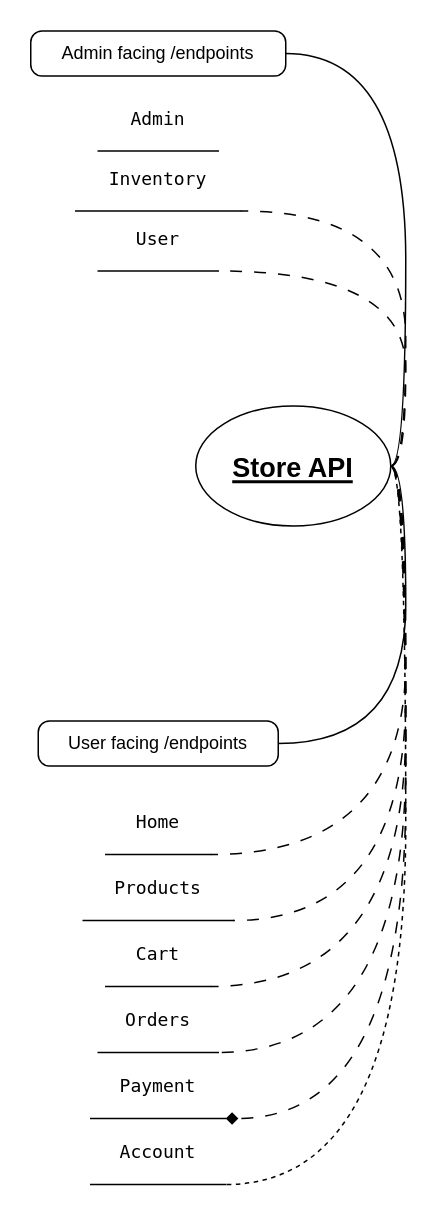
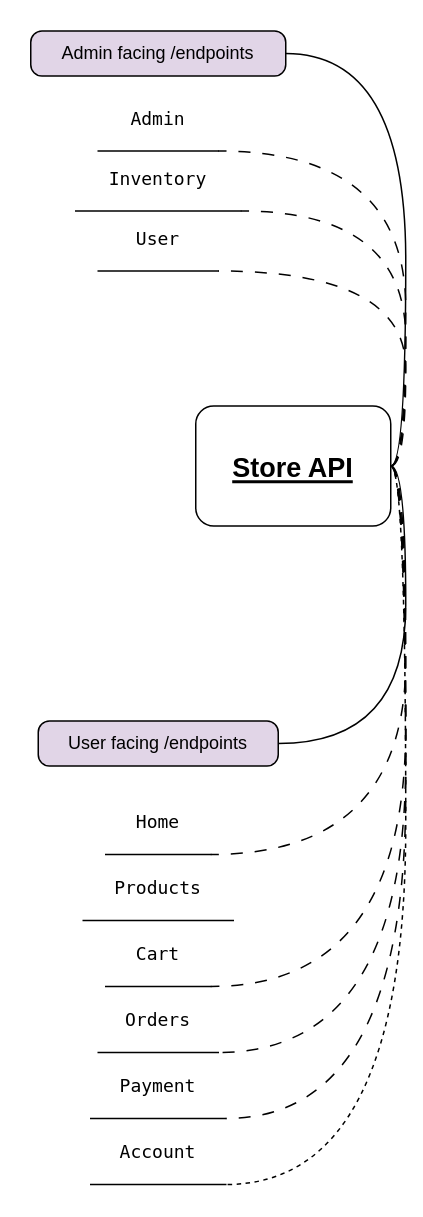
- <mxCell id="23" value="Admin facing /endpoints" style="whiteSpace=wrap;html=1;rounded=1;arcSize=25;align=center;verticalAlign=middle;strokeWidth=1;autosize=1;spacing=4;treeFolding=1;treeMoving=1;newEdgeStyle={&quot;edgeStyle&quot;:&quot;entityRelationEdgeStyle&quot;,&quot;startArrow&quot;:&quot;none&quot;,&quot;endArrow&quot;:&quot;none&quot;,&quot;segment&quot;:10,&quot;curved&quot;:1,&quot;sourcePerimeterSpacing&quot;:0,&quot;targetPerimeterSpacing&quot;:0};snapToPoint=1;fixDash=0;metaEdit=0;comic=0;enumerate=0;" vertex="1" parent="22"><mxGeometry x="-30" width="170" height="30" as="geometry" /></mxCell>
+ <mxCell id="23" value="Admin facing /endpoints" style="whiteSpace=wrap;html=1;rounded=1;arcSize=25;align=center;verticalAlign=middle;strokeWidth=1;autosize=1;spacing=4;treeFolding=1;treeMoving=1;newEdgeStyle={&quot;edgeStyle&quot;:&quot;entityRelationEdgeStyle&quot;,&quot;startArrow&quot;:&quot;none&quot;,&quot;endArrow&quot;:&quot;none&quot;,&quot;segment&quot;:10,&quot;curved&quot;:1,&quot;sourcePerimeterSpacing&quot;:0,&quot;targetPerimeterSpacing&quot;:0};snapToPoint=1;fixDash=0;metaEdit=0;comic=0;enumerate=0;fillColor=#e1d5e7;" vertex="1" parent="22"><mxGeometry x="-30" width="170" height="30" as="geometry" /></mxCell>
+ <mxCell id="11" value="" style="edgeStyle=entityRelationEdgeStyle;startArrow=none;endArrow=none;segment=10;sourcePerimeterSpacing=0;targetPerimeterSpacing=0;snapToPoint=1;fixDash=0;metaEdit=0;comic=0;enumerate=0;curved=1;orthogonalLoop=0;flowAnimation=1;" edge="1" parent="1" source="5" target="25"><mxGeometry relative="1" as="geometry"><mxPoint x="55" y="550" as="sourcePoint" /></mxGeometry></mxCell>
- <mxCell id="5" value="&lt;h1&gt;&lt;font style=&quot;font-size: 18px;&quot;&gt;Store API&lt;/font&gt;&lt;/h1&gt;" style="ellipse;whiteSpace=wrap;html=1;align=center;treeFolding=1;treeMoving=1;newEdgeStyle={&quot;edgeStyle&quot;:&quot;entityRelationEdgeStyle&quot;,&quot;startArrow&quot;:&quot;none&quot;,&quot;endArrow&quot;:&quot;none&quot;,&quot;segment&quot;:10,&quot;curved&quot;:1,&quot;sourcePerimeterSpacing&quot;:0,&quot;targetPerimeterSpacing&quot;:0};comic=0;shadow=0;fillColor=default;fillStyle=auto;gradientColor=none;fontStyle=4;labelBackgroundColor=none;snapToPoint=1;fixDash=0;metaEdit=0;enumerate=0;" vertex="1" parent="1"><mxGeometry x="130" y="270" width="130" height="80" as="geometry" /></mxCell>
+ <mxCell id="5" value="&lt;h1&gt;&lt;font style=&quot;font-size: 18px;&quot;&gt;Store API&lt;/font&gt;&lt;/h1&gt;" style="whiteSpace=wrap;html=1;align=center;treeFolding=1;treeMoving=1;newEdgeStyle={&quot;edgeStyle&quot;:&quot;entityRelationEdgeStyle&quot;,&quot;startArrow&quot;:&quot;none&quot;,&quot;endArrow&quot;:&quot;none&quot;,&quot;segment&quot;:10,&quot;curved&quot;:1,&quot;sourcePerimeterSpacing&quot;:0,&quot;targetPerimeterSpacing&quot;:0};comic=0;shadow=0;fillColor=default;fillStyle=auto;gradientColor=none;fontStyle=4;labelBackgroundColor=none;snapToPoint=1;fixDash=0;metaEdit=0;enumerate=0;rounded=1;" vertex="1" parent="1"><mxGeometry x="130" y="270" width="130" height="80" as="geometry" /></mxCell>
- <mxCell id="15" value="User facing /endpoints" style="whiteSpace=wrap;html=1;rounded=1;arcSize=25;align=center;verticalAlign=middle;strokeWidth=1;autosize=1;spacing=4;treeFolding=1;treeMoving=1;newEdgeStyle={&quot;edgeStyle&quot;:&quot;entityRelationEdgeStyle&quot;,&quot;startArrow&quot;:&quot;none&quot;,&quot;endArrow&quot;:&quot;none&quot;,&quot;segment&quot;:10,&quot;curved&quot;:1,&quot;sourcePerimeterSpacing&quot;:0,&quot;targetPerimeterSpacing&quot;:0};snapToPoint=1;fixDash=0;metaEdit=0;comic=0;enumerate=0;" vertex="1" parent="14"><mxGeometry x="-25" width="160" height="30" as="geometry" /></mxCell>
+ <mxCell id="15" value="User facing /endpoints" style="whiteSpace=wrap;html=1;rounded=1;arcSize=25;align=center;verticalAlign=middle;strokeWidth=1;autosize=1;spacing=4;treeFolding=1;treeMoving=1;newEdgeStyle={&quot;edgeStyle&quot;:&quot;entityRelationEdgeStyle&quot;,&quot;startArrow&quot;:&quot;none&quot;,&quot;endArrow&quot;:&quot;none&quot;,&quot;segment&quot;:10,&quot;curved&quot;:1,&quot;sourcePerimeterSpacing&quot;:0,&quot;targetPerimeterSpacing&quot;:0};snapToPoint=1;fixDash=0;metaEdit=0;comic=0;enumerate=0;fillColor=#e1d5e7;" vertex="1" parent="14"><mxGeometry x="-25" width="160" height="30" as="geometry" /></mxCell>
- <mxCell id="6" value="" style="edgeStyle=entityRelationEdgeStyle;startArrow=none;endArrow=none;segment=10;curved=1;sourcePerimeterSpacing=0;targetPerimeterSpacing=0;snapToPoint=1;fixDash=0;metaEdit=0;comic=0;enumerate=0;flowAnimation=1;" edge="1" parent="1" source="5" target="17"><mxGeometry relative="1" as="geometry"><mxPoint x="55" y="550" as="sourcePoint" /></mxGeometry></mxCell>
- <mxCell id="10" value="" style="edgeStyle=entityRelationEdgeStyle;startArrow=none;endArrow=diamond;segment=10;curved=1;sourcePerimeterSpacing=0;targetPerimeterSpacing=0;snapToPoint=1;fixDash=0;metaEdit=0;comic=0;enumerate=0;flowAnimation=1;" edge="1" parent="1" source="5" target="20"><mxGeometry relative="1" as="geometry"><mxPoint x="55" y="550" as="sourcePoint" /></mxGeometry></mxCell>
+ <mxCell id="10" value="" style="edgeStyle=entityRelationEdgeStyle;startArrow=none;endArrow=none;segment=10;curved=1;sourcePerimeterSpacing=0;targetPerimeterSpacing=0;snapToPoint=1;fixDash=0;metaEdit=0;comic=0;enumerate=0;flowAnimation=1;" edge="1" parent="1" source="5" target="20"><mxGeometry relative="1" as="geometry"><mxPoint x="55" y="550" as="sourcePoint" /></mxGeometry></mxCell>
